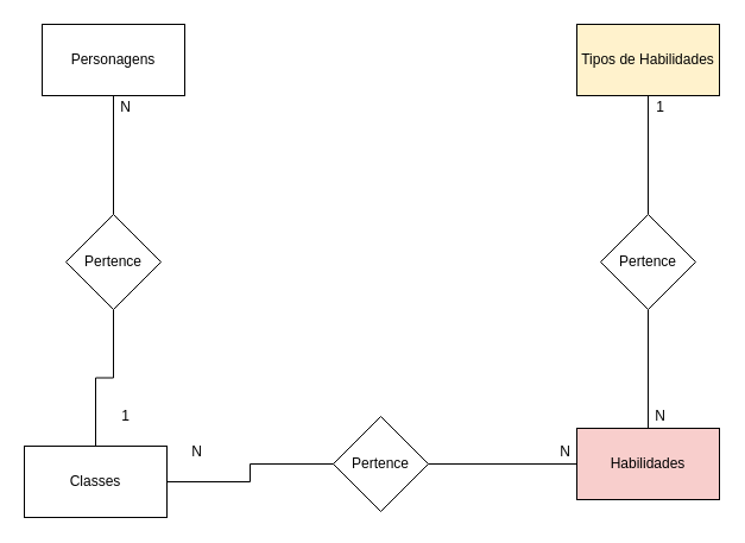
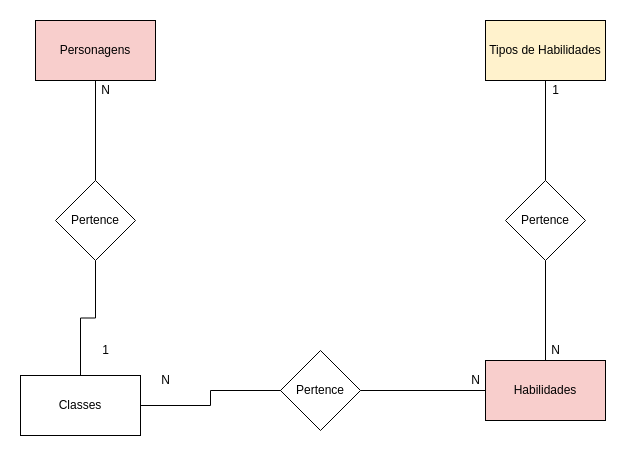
- <mxCell id="2" value="Personagens" style="rounded=0;whiteSpace=wrap;html=1;" parent="1" vertex="1"><mxGeometry x="35" y="20" width="120" height="60" as="geometry" /></mxCell>
+ <mxCell id="2" value="Personagens" style="rounded=0;whiteSpace=wrap;html=1;fillColor=#f8cecc;" parent="1" vertex="1"><mxGeometry x="35" y="20" width="120" height="60" as="geometry" /></mxCell>
